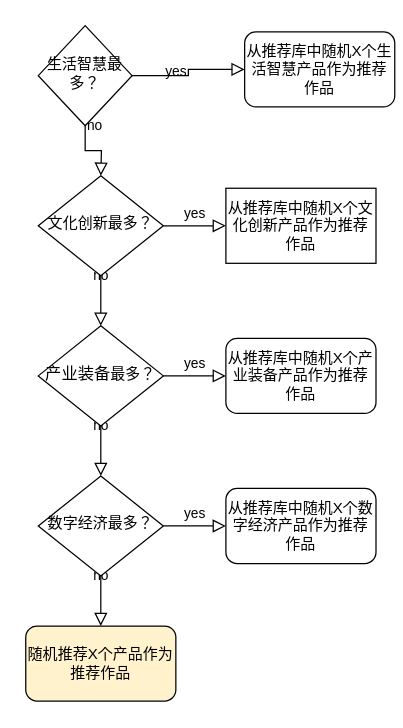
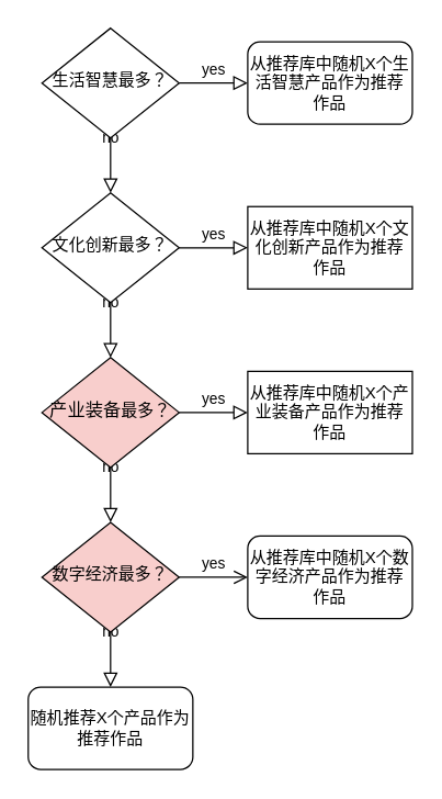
- <mxCell id="5" value="从推荐库中随机X个生活智慧产品作为推荐作品" style="rounded=1;whiteSpace=wrap;html=1;fontSize=12;glass=0;strokeWidth=1;shadow=0;" parent="1" vertex="1"><mxGeometry x="195" y="25" width="120" height="60" as="geometry" /></mxCell>
+ <mxCell id="5" value="从推荐库中随机X个生活智慧产品作为推荐作品" style="rounded=1;whiteSpace=wrap;html=1;fontSize=12;glass=0;strokeWidth=1;shadow=0;" parent="1" vertex="1"><mxGeometry x="180" y="30" width="120" height="60" as="geometry" /></mxCell>
- <mxCell id="4" value="生活智慧最多？" style="rhombus;whiteSpace=wrap;html=1;shadow=0;fontFamily=Helvetica;fontSize=12;align=center;strokeWidth=1;spacing=6;spacingTop=-4;" parent="1" vertex="1"><mxGeometry x="30" y="20" width="75" height="80" as="geometry" /></mxCell>
+ <mxCell id="4" value="生活智慧最多？" style="rhombus;whiteSpace=wrap;html=1;shadow=0;fontFamily=Helvetica;fontSize=12;align=center;strokeWidth=1;spacing=6;spacingTop=-4;" parent="1" vertex="1"><mxGeometry x="30" y="20" width="100" height="80" as="geometry" /></mxCell>
- <mxCell id="12" value="&lt;span style=&quot;font-family: &amp;quot;PingFang SC&amp;quot;; font-size: 13px; text-align: start; background-color: initial;&quot;&gt;产业装备&lt;/span&gt;最多？" style="rhombus;whiteSpace=wrap;html=1;shadow=0;fontFamily=Helvetica;fontSize=12;align=center;strokeWidth=1;spacing=6;spacingTop=-4;" vertex="1" parent="1"><mxGeometry x="30" y="260" width="100" height="80" as="geometry" /></mxCell>
+ <mxCell id="12" value="&lt;span style=&quot;font-family: &amp;quot;PingFang SC&amp;quot;; font-size: 13px; text-align: start; background-color: initial;&quot;&gt;产业装备&lt;/span&gt;最多？" style="rhombus;whiteSpace=wrap;html=1;shadow=0;fontFamily=Helvetica;fontSize=12;align=center;strokeWidth=1;spacing=6;spacingTop=-4;fillColor=#f8cecc;" vertex="1" parent="1"><mxGeometry x="30" y="260" width="100" height="80" as="geometry" /></mxCell>
- <mxCell id="13" value="从推荐库中随机X个产业装备产品作为推荐作品" style="rounded=1;whiteSpace=wrap;html=1;fontSize=12;glass=0;strokeWidth=1;shadow=0;" vertex="1" parent="1"><mxGeometry x="180" y="270" width="120" height="60" as="geometry" /></mxCell>
+ <mxCell id="13" value="从推荐库中随机X个产业装备产品作为推荐作品" style="whiteSpace=wrap;html=1;fontSize=12;glass=0;strokeWidth=1;shadow=0;rounded=0;" vertex="1" parent="1"><mxGeometry x="180" y="270" width="120" height="60" as="geometry" /></mxCell>
- <mxCell id="16" value="数字经济最多？" style="rhombus;whiteSpace=wrap;html=1;shadow=0;fontFamily=Helvetica;fontSize=12;align=center;strokeWidth=1;spacing=6;spacingTop=-4;" vertex="1" parent="1"><mxGeometry x="30" y="380" width="100" height="80" as="geometry" /></mxCell>
+ <mxCell id="16" value="数字经济最多？" style="rhombus;whiteSpace=wrap;html=1;shadow=0;fontFamily=Helvetica;fontSize=12;align=center;strokeWidth=1;spacing=6;spacingTop=-4;fillColor=#f8cecc;" vertex="1" parent="1"><mxGeometry x="30" y="380" width="100" height="80" as="geometry" /></mxCell>
- <mxCell id="15" value="yes" style="edgeStyle=orthogonalEdgeStyle;rounded=0;html=1;jettySize=auto;orthogonalLoop=1;fontSize=11;endArrow=block;endFill=0;endSize=8;strokeWidth=1;shadow=0;labelBackgroundColor=none;" edge="1" parent="1" source="16" target="17"><mxGeometry y="10" relative="1" as="geometry"><mxPoint as="offset" /></mxGeometry></mxCell>
+ <mxCell id="15" value="yes" style="edgeStyle=orthogonalEdgeStyle;rounded=0;html=1;jettySize=auto;orthogonalLoop=1;fontSize=11;endArrow=open;endFill=0;endSize=8;strokeWidth=1;shadow=0;labelBackgroundColor=none;" edge="1" parent="1" source="16" target="17"><mxGeometry y="10" relative="1" as="geometry"><mxPoint as="offset" /></mxGeometry></mxCell>
- <mxCell id="18" value="随机推荐X个产品作为推荐作品" style="rounded=1;whiteSpace=wrap;html=1;fontSize=12;glass=0;strokeWidth=1;shadow=0;fillColor=#fff2cc;" vertex="1" parent="1"><mxGeometry x="20" y="500" width="120" height="60" as="geometry" /></mxCell>
+ <mxCell id="18" value="随机推荐X个产品作为推荐作品" style="rounded=1;whiteSpace=wrap;html=1;fontSize=12;glass=0;strokeWidth=1;shadow=0;" vertex="1" parent="1"><mxGeometry x="20" y="500" width="120" height="60" as="geometry" /></mxCell>
